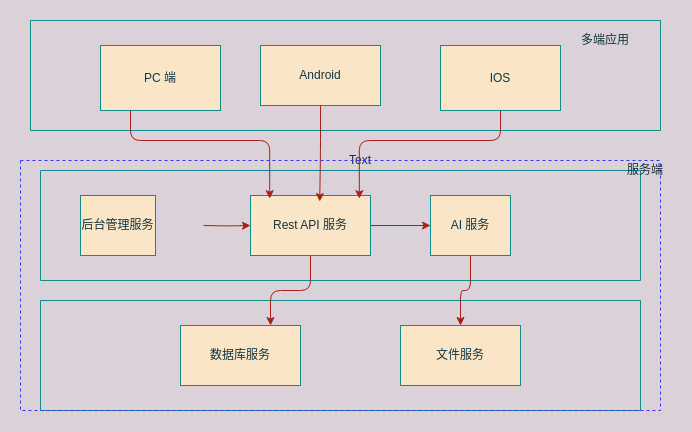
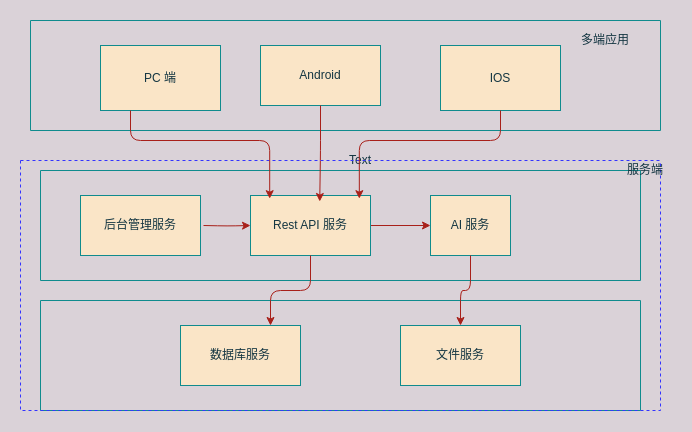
- <mxCell id="10" value="后台管理服务" style="rounded=0;whiteSpace=wrap;html=1;fillColor=#FAE5C7;strokeColor=#0F8B8D;fontColor=#143642;" vertex="1" parent="5"><mxGeometry x="40" y="25" width="75" height="60" as="geometry" /></mxCell>
+ <mxCell id="10" value="后台管理服务" style="rounded=0;whiteSpace=wrap;html=1;fillColor=#FAE5C7;strokeColor=#0F8B8D;fontColor=#143642;" vertex="1" parent="5"><mxGeometry x="40" y="25" width="120" height="60" as="geometry" /></mxCell>
